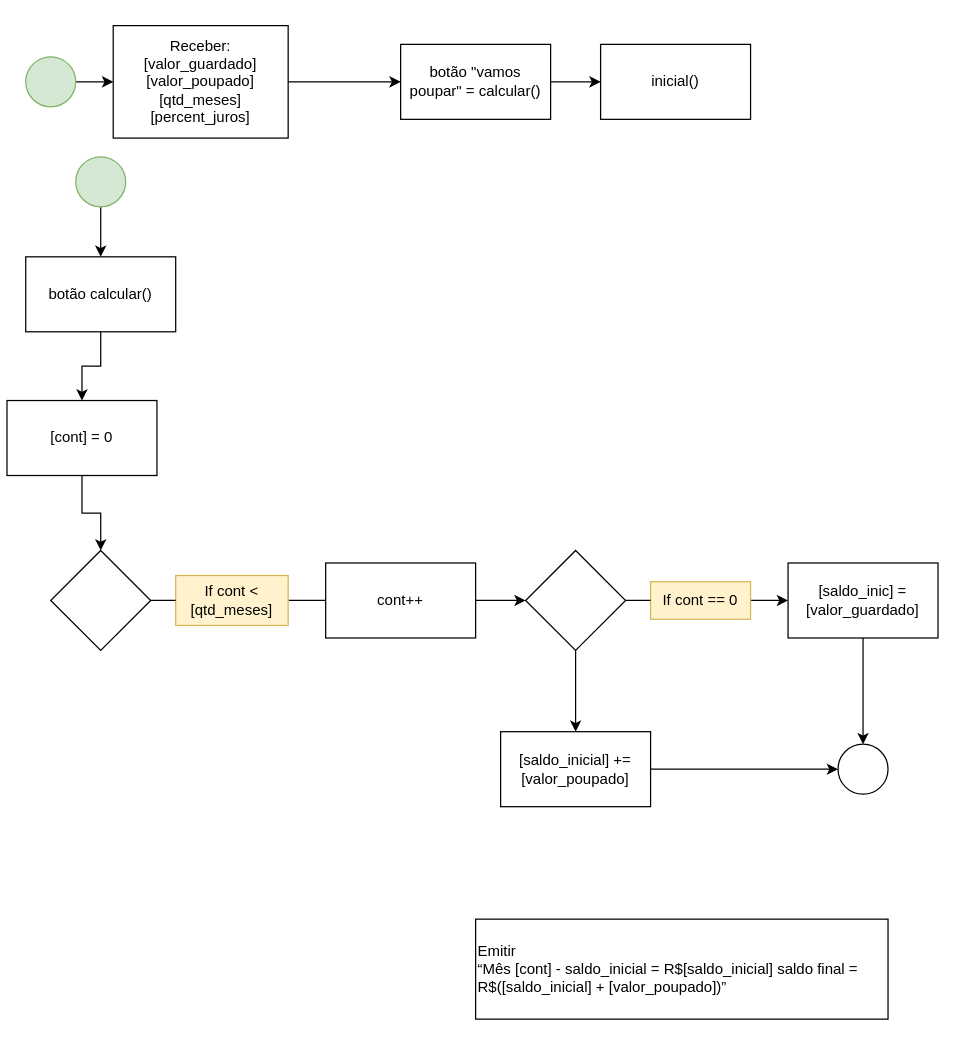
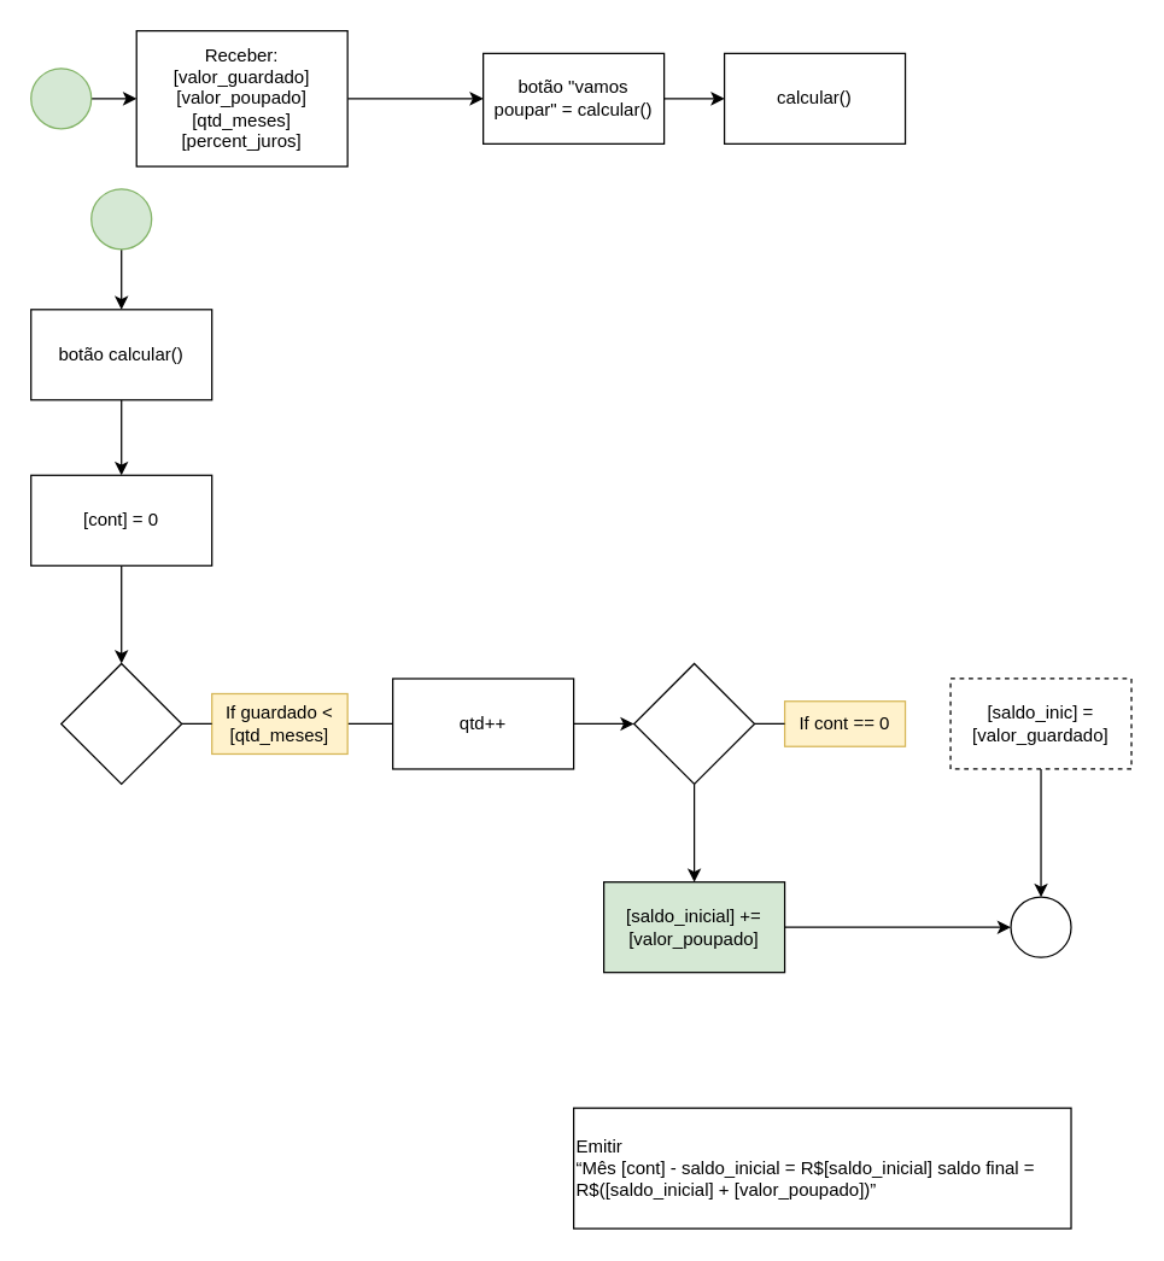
- <mxCell id="10" value="inicial()" style="whiteSpace=wrap;html=1;" vertex="1" parent="1"><mxGeometry x="480" y="35" width="120" height="60" as="geometry" /></mxCell>
+ <mxCell id="10" value="calcular()" style="whiteSpace=wrap;html=1;" vertex="1" parent="1"><mxGeometry x="480" y="35" width="120" height="60" as="geometry" /></mxCell>
- <mxCell id="14" value="[cont] = 0" style="whiteSpace=wrap;html=1;" vertex="1" parent="1"><mxGeometry x="5" y="320" width="120" height="60" as="geometry" /></mxCell>
+ <mxCell id="14" value="[cont] = 0" style="whiteSpace=wrap;html=1;" vertex="1" parent="1"><mxGeometry x="20" y="315" width="120" height="60" as="geometry" /></mxCell>
- <mxCell id="21" value="If cont &amp;lt; [qtd_meses]" style="text;html=1;strokeColor=#d6b656;fillColor=#fff2cc;align=center;verticalAlign=middle;whiteSpace=wrap;rounded=0;" vertex="1" parent="1"><mxGeometry x="140" y="460" width="90" height="40" as="geometry" /></mxCell>
+ <mxCell id="21" value="If guardado &amp;lt; [qtd_meses]" style="text;html=1;strokeColor=#d6b656;fillColor=#fff2cc;align=center;verticalAlign=middle;whiteSpace=wrap;rounded=0;" vertex="1" parent="1"><mxGeometry x="140" y="460" width="90" height="40" as="geometry" /></mxCell>
- <mxCell id="24" value="cont++" style="rounded=0;whiteSpace=wrap;html=1;" vertex="1" parent="1"><mxGeometry x="260" y="450" width="120" height="60" as="geometry" /></mxCell>
+ <mxCell id="24" value="qtd++" style="rounded=0;whiteSpace=wrap;html=1;" vertex="1" parent="1"><mxGeometry x="260" y="450" width="120" height="60" as="geometry" /></mxCell>
- <mxCell id="18" style="edgeStyle=orthogonalEdgeStyle;rounded=0;orthogonalLoop=1;jettySize=auto;html=1;entryX=0;entryY=0.5;entryDx=0;entryDy=0;startArrow=none;" edge="1" parent="1" source="27" target="26"><mxGeometry relative="1" as="geometry" /></mxCell>
- <mxCell id="26" value="[saldo_inic] = [valor_guardado]" style="rounded=0;whiteSpace=wrap;html=1;" vertex="1" parent="1"><mxGeometry x="630" y="450" width="120" height="60" as="geometry" /></mxCell>
+ <mxCell id="26" value="[saldo_inic] = [valor_guardado]" style="rounded=0;whiteSpace=wrap;html=1;dashed=1;" vertex="1" parent="1"><mxGeometry x="630" y="450" width="120" height="60" as="geometry" /></mxCell>
- <mxCell id="30" value="[saldo_inicial] += [valor_poupado]" style="whiteSpace=wrap;html=1;" vertex="1" parent="1"><mxGeometry x="400" y="585" width="120" height="60" as="geometry" /></mxCell>
+ <mxCell id="30" value="[saldo_inicial] += [valor_poupado]" style="whiteSpace=wrap;html=1;fillColor=#d5e8d4;" vertex="1" parent="1"><mxGeometry x="400" y="585" width="120" height="60" as="geometry" /></mxCell>
